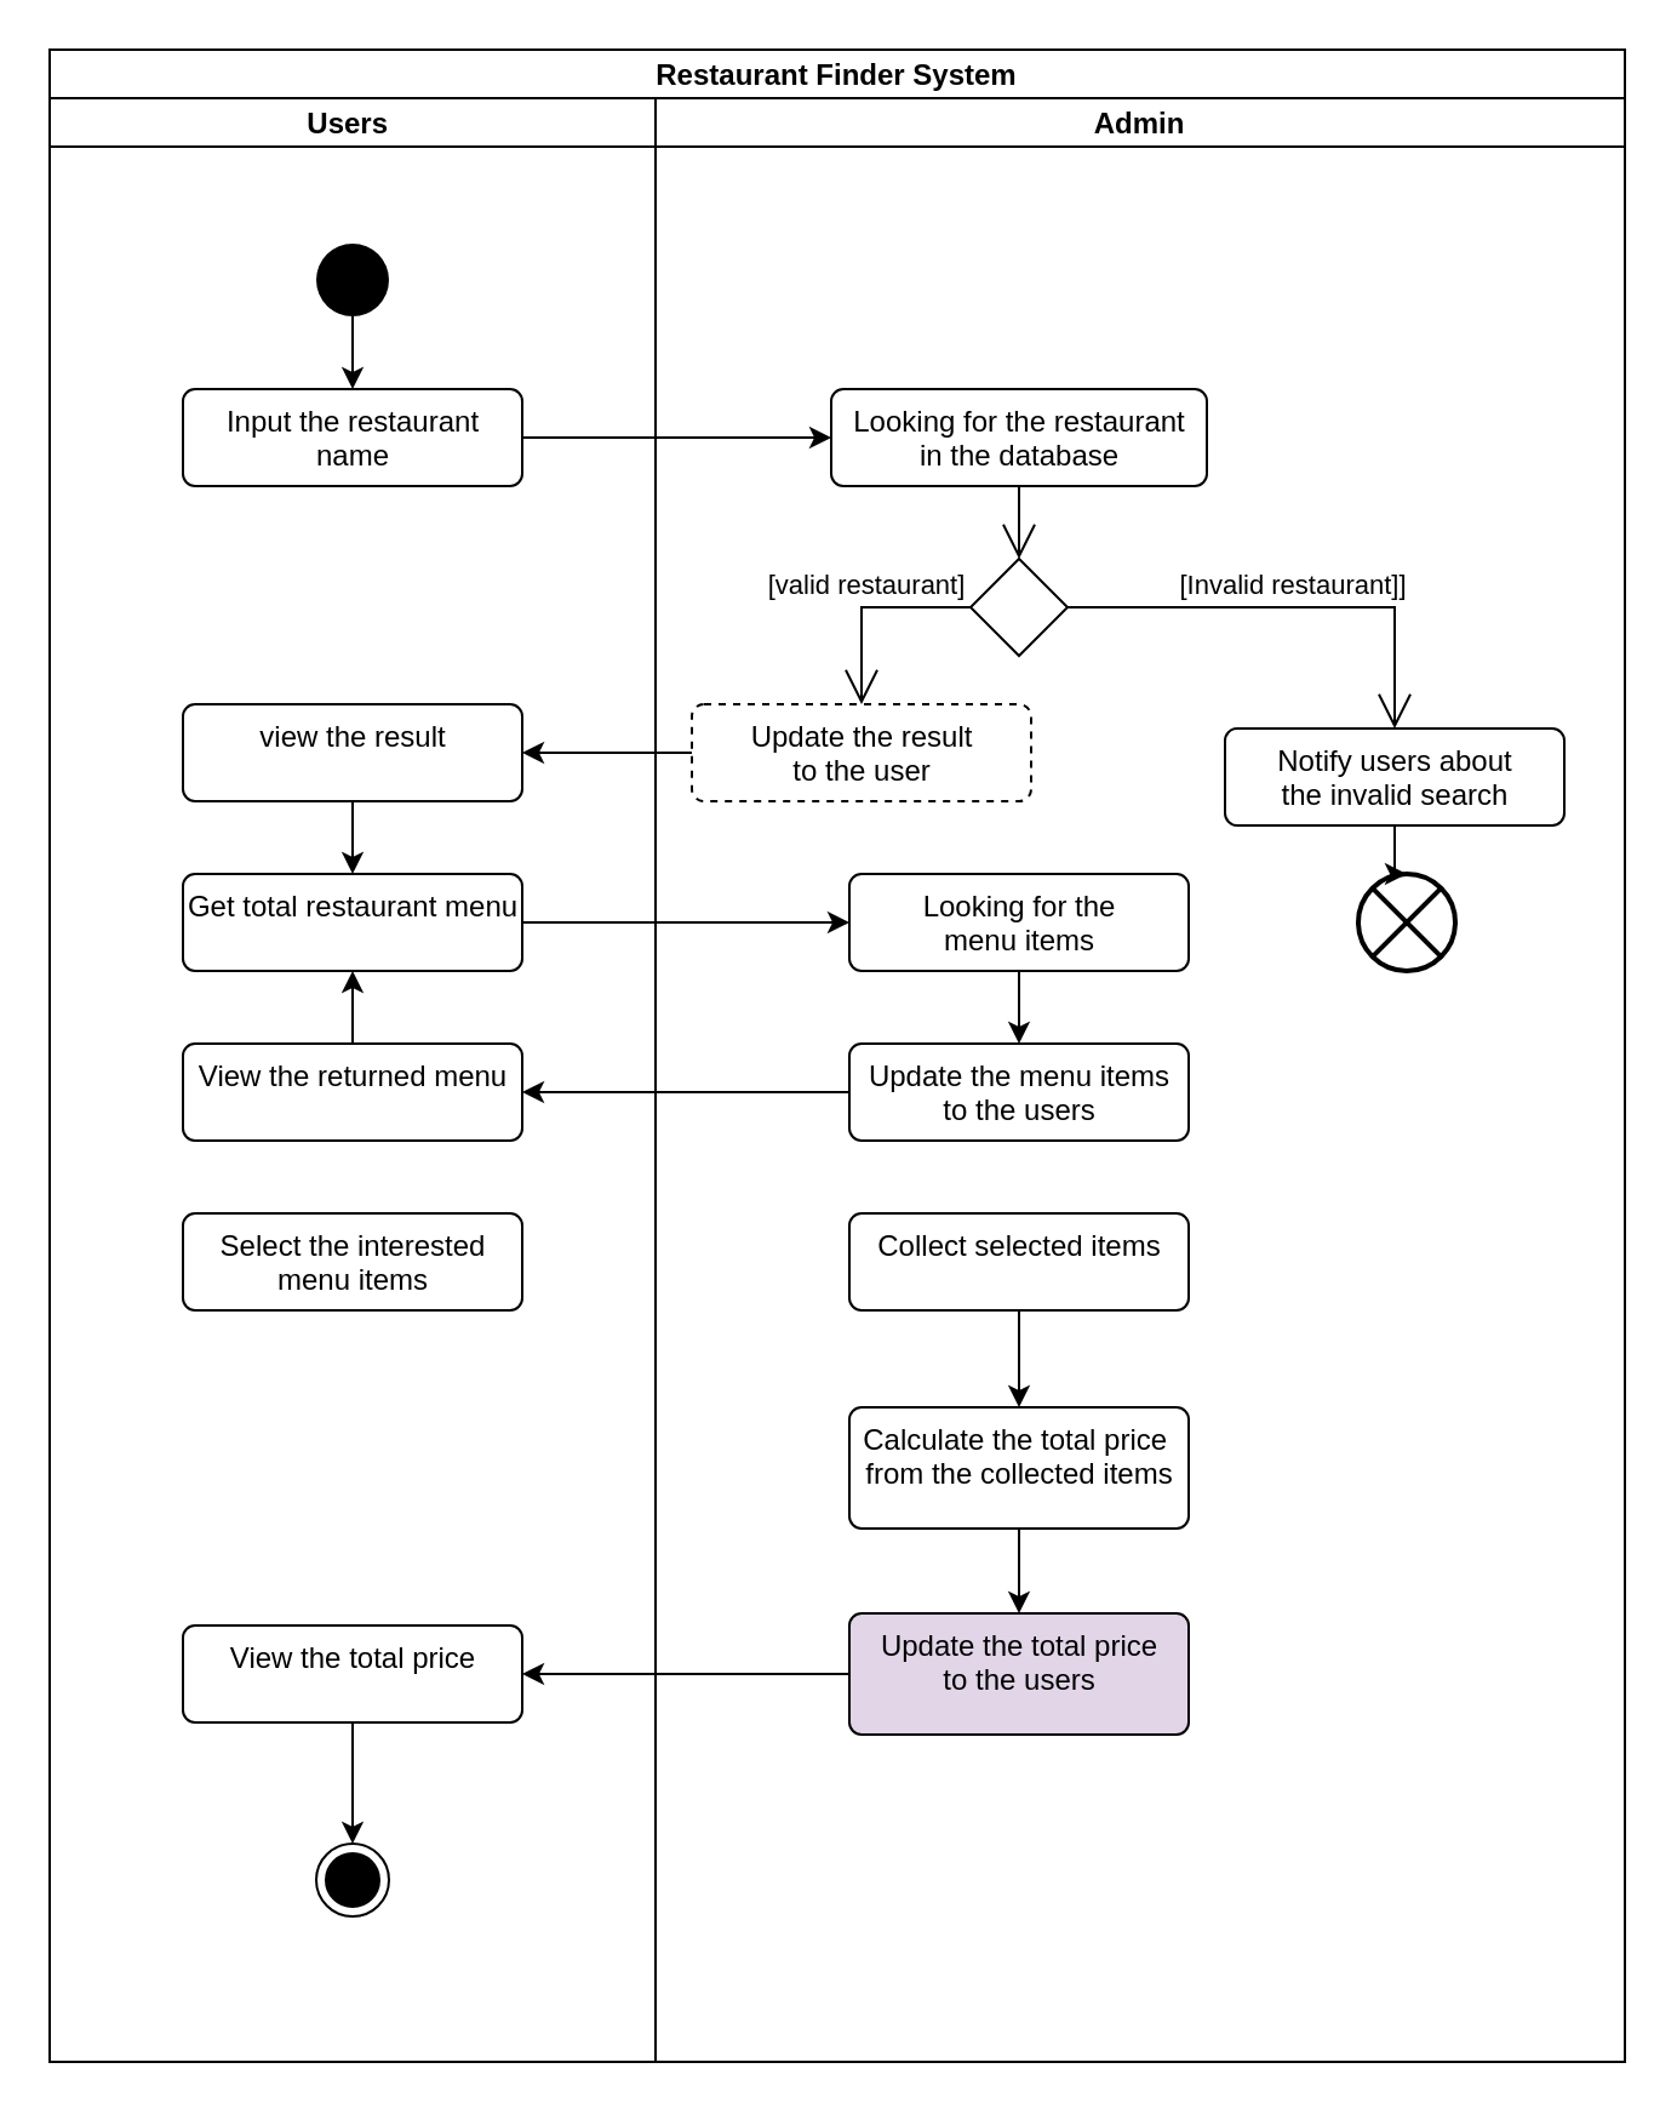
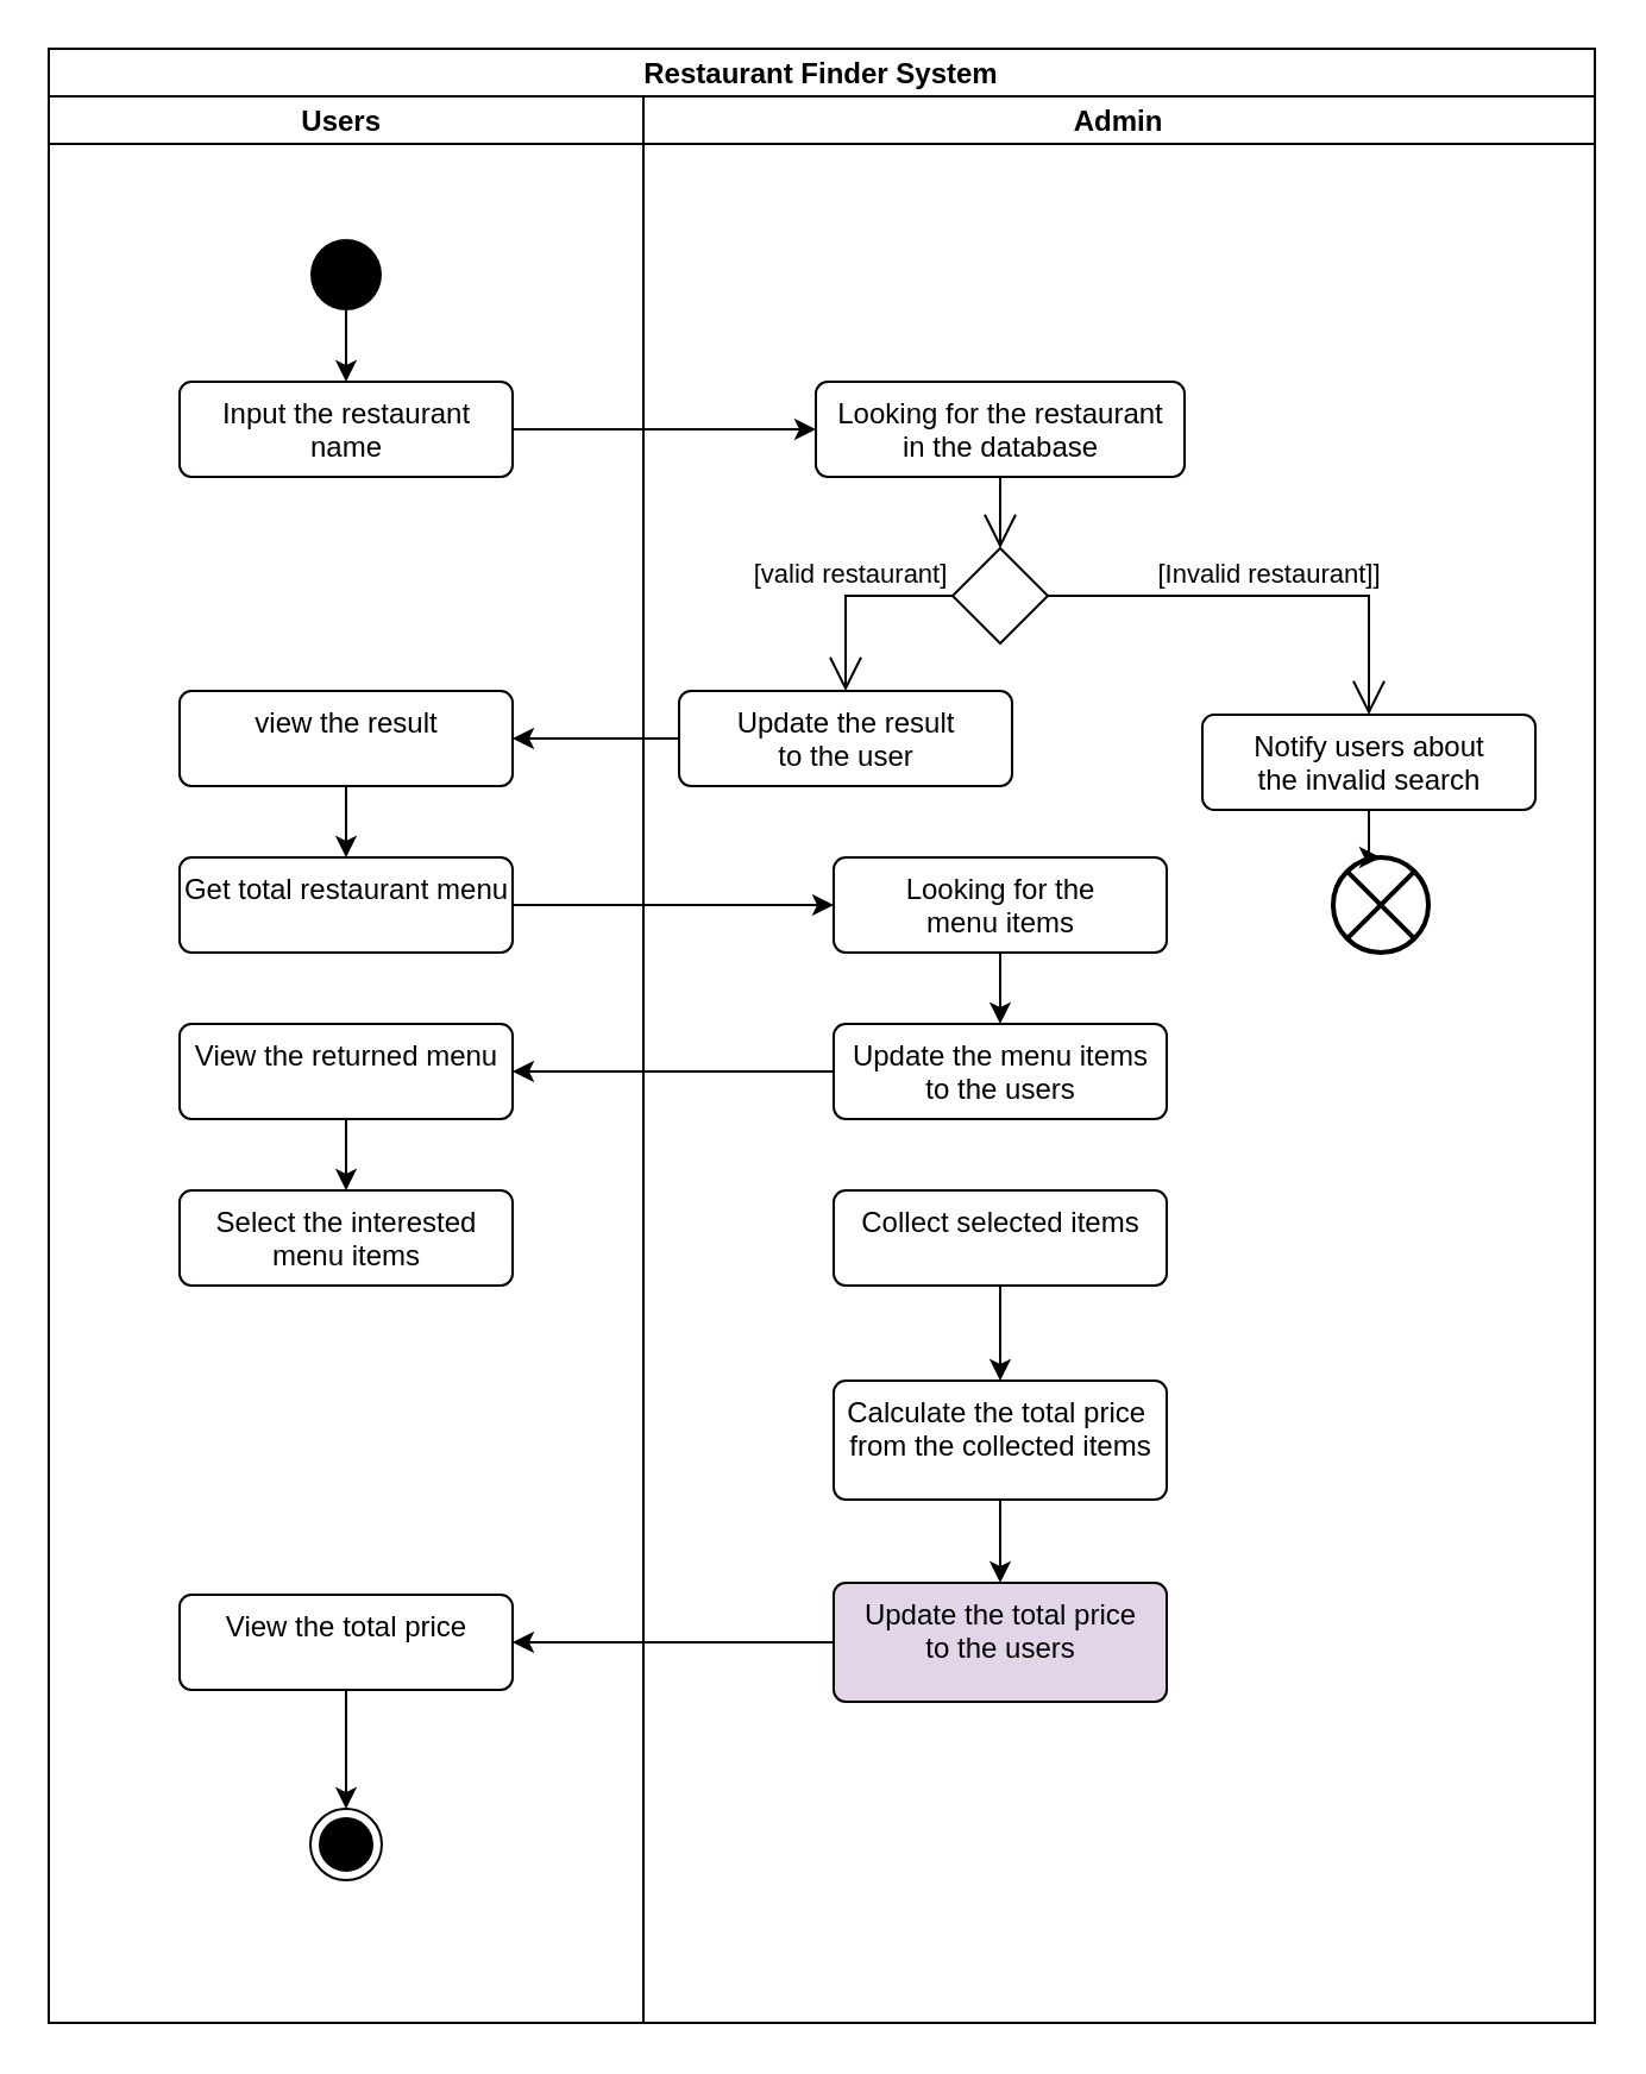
- <mxCell id="18" value="Update the result &lt;br&gt;to the user" style="html=1;align=center;verticalAlign=top;rounded=1;absoluteArcSize=1;arcSize=10;dashed=1;" parent="16" vertex="1"><mxGeometry x="15" y="250" width="140" height="40" as="geometry" /></mxCell>
+ <mxCell id="18" value="Update the result &lt;br&gt;to the user" style="html=1;align=center;verticalAlign=top;rounded=1;absoluteArcSize=1;arcSize=10;dashed=0;" parent="16" vertex="1"><mxGeometry x="15" y="250" width="140" height="40" as="geometry" /></mxCell>
- <mxCell id="10" style="edgeStyle=orthogonalEdgeStyle;rounded=0;orthogonalLoop=1;jettySize=auto;html=1;" parent="3" source="11" target="9" edge="1"><mxGeometry relative="1" as="geometry" /></mxCell>
+ <mxCell id="10" style="edgeStyle=orthogonalEdgeStyle;rounded=0;orthogonalLoop=1;jettySize=auto;html=1;" parent="3" source="11" target="12" edge="1"><mxGeometry relative="1" as="geometry" /></mxCell>
